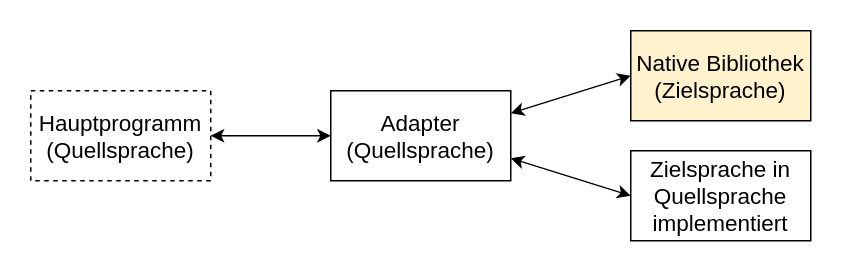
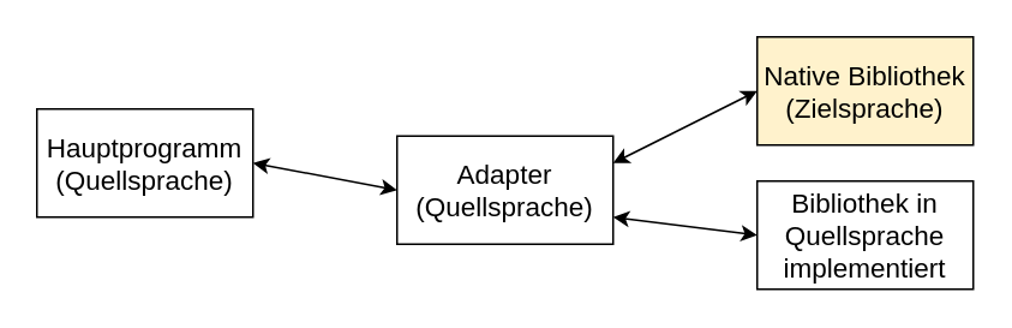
- <mxCell id="7" value="&lt;div style=&quot;font-size: 15px&quot;&gt;&lt;font style=&quot;font-size: 15px&quot;&gt;Hauptprogramm&lt;/font&gt;&lt;/div&gt;&lt;div style=&quot;font-size: 15px&quot;&gt;&lt;font style=&quot;font-size: 15px&quot;&gt;(Quellsprache)&lt;/font&gt;&lt;font style=&quot;font-size: 15px&quot;&gt;&lt;br&gt;&lt;/font&gt;&lt;/div&gt;" style="rounded=0;whiteSpace=wrap;html=1;dashed=1;" parent="1" vertex="1"><mxGeometry x="20" y="60" width="120" height="60" as="geometry" /></mxCell>
+ <mxCell id="7" value="&lt;div style=&quot;font-size: 15px&quot;&gt;&lt;font style=&quot;font-size: 15px&quot;&gt;Hauptprogramm&lt;/font&gt;&lt;/div&gt;&lt;div style=&quot;font-size: 15px&quot;&gt;&lt;font style=&quot;font-size: 15px&quot;&gt;(Quellsprache)&lt;/font&gt;&lt;font style=&quot;font-size: 15px&quot;&gt;&lt;br&gt;&lt;/font&gt;&lt;/div&gt;" style="rounded=0;whiteSpace=wrap;html=1;" parent="1" vertex="1"><mxGeometry x="20" y="60" width="120" height="60" as="geometry" /></mxCell>
- <mxCell id="2" value="&lt;font style=&quot;font-size: 15px&quot;&gt;Adapter (Quellsprache)&lt;/font&gt;" style="rounded=0;whiteSpace=wrap;html=1;" parent="1" vertex="1"><mxGeometry x="220" y="60" width="120" height="60" as="geometry" /></mxCell>
+ <mxCell id="2" value="&lt;font style=&quot;font-size: 15px&quot;&gt;Adapter (Quellsprache)&lt;/font&gt;" style="rounded=0;whiteSpace=wrap;html=1;" parent="1" vertex="1"><mxGeometry x="220" y="75" width="120" height="60" as="geometry" /></mxCell>
- <mxCell id="4" value="&lt;font style=&quot;font-size: 15px&quot;&gt;Zielsprache in Quellsprache implementiert&lt;/font&gt;" style="rounded=0;whiteSpace=wrap;html=1;" parent="1" vertex="1"><mxGeometry x="420" y="100" width="120" height="60" as="geometry" /></mxCell>
+ <mxCell id="4" value="&lt;font style=&quot;font-size: 15px&quot;&gt;Bibliothek in Quellsprache implementiert&lt;/font&gt;" style="rounded=0;whiteSpace=wrap;html=1;" parent="1" vertex="1"><mxGeometry x="420" y="100" width="120" height="60" as="geometry" /></mxCell>
